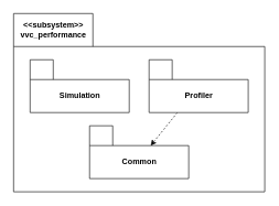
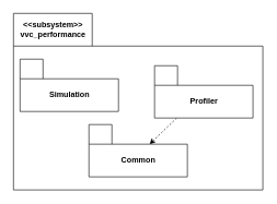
- <mxCell id="5" value="Simulation" style="shape=folder;fontStyle=1;tabWidth=35;tabHeight=30;tabPosition=left;html=1;boundedLbl=1;" vertex="1" parent="2"><mxGeometry x="25" y="70" width="150" height="80" as="geometry" /></mxCell>
+ <mxCell id="5" value="Simulation" style="shape=folder;fontStyle=1;tabWidth=35;tabHeight=30;tabPosition=left;html=1;boundedLbl=1;" vertex="1" parent="2"><mxGeometry x="10" y="70" width="150" height="80" as="geometry" /></mxCell>
- <mxCell id="4" value="Profiler" style="shape=folder;fontStyle=1;tabWidth=35;tabHeight=30;tabPosition=left;html=1;boundedLbl=1;" vertex="1" parent="2"><mxGeometry x="205" y="70" width="150" height="80" as="geometry" /></mxCell>
+ <mxCell id="4" value="Profiler" style="shape=folder;fontStyle=1;tabWidth=35;tabHeight=30;tabPosition=left;html=1;boundedLbl=1;" vertex="1" parent="2"><mxGeometry x="215" y="80" width="150" height="80" as="geometry" /></mxCell>
